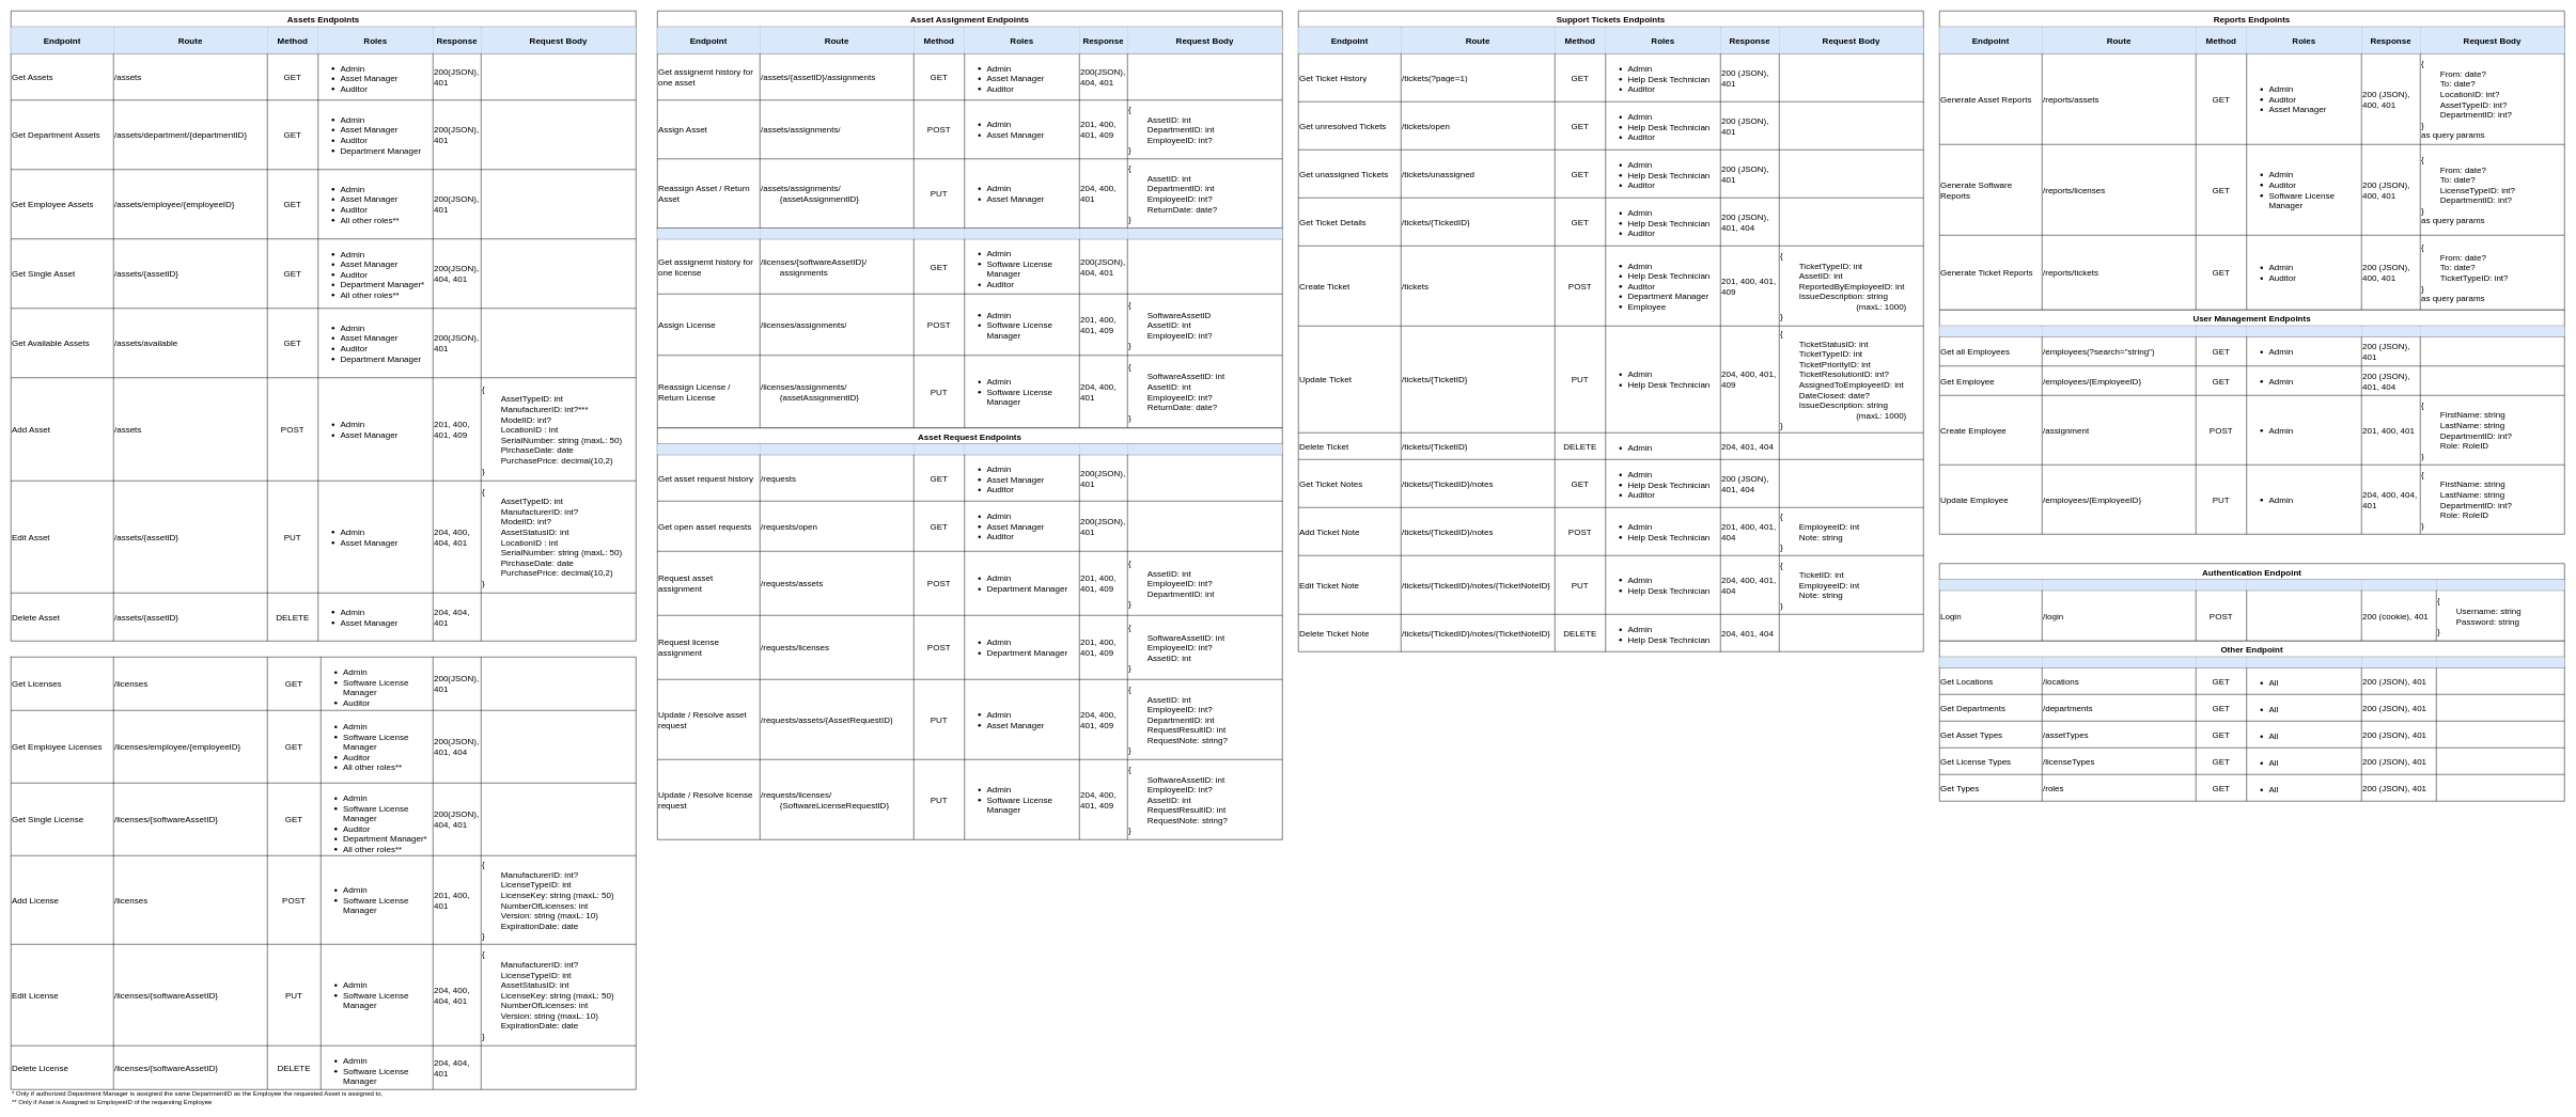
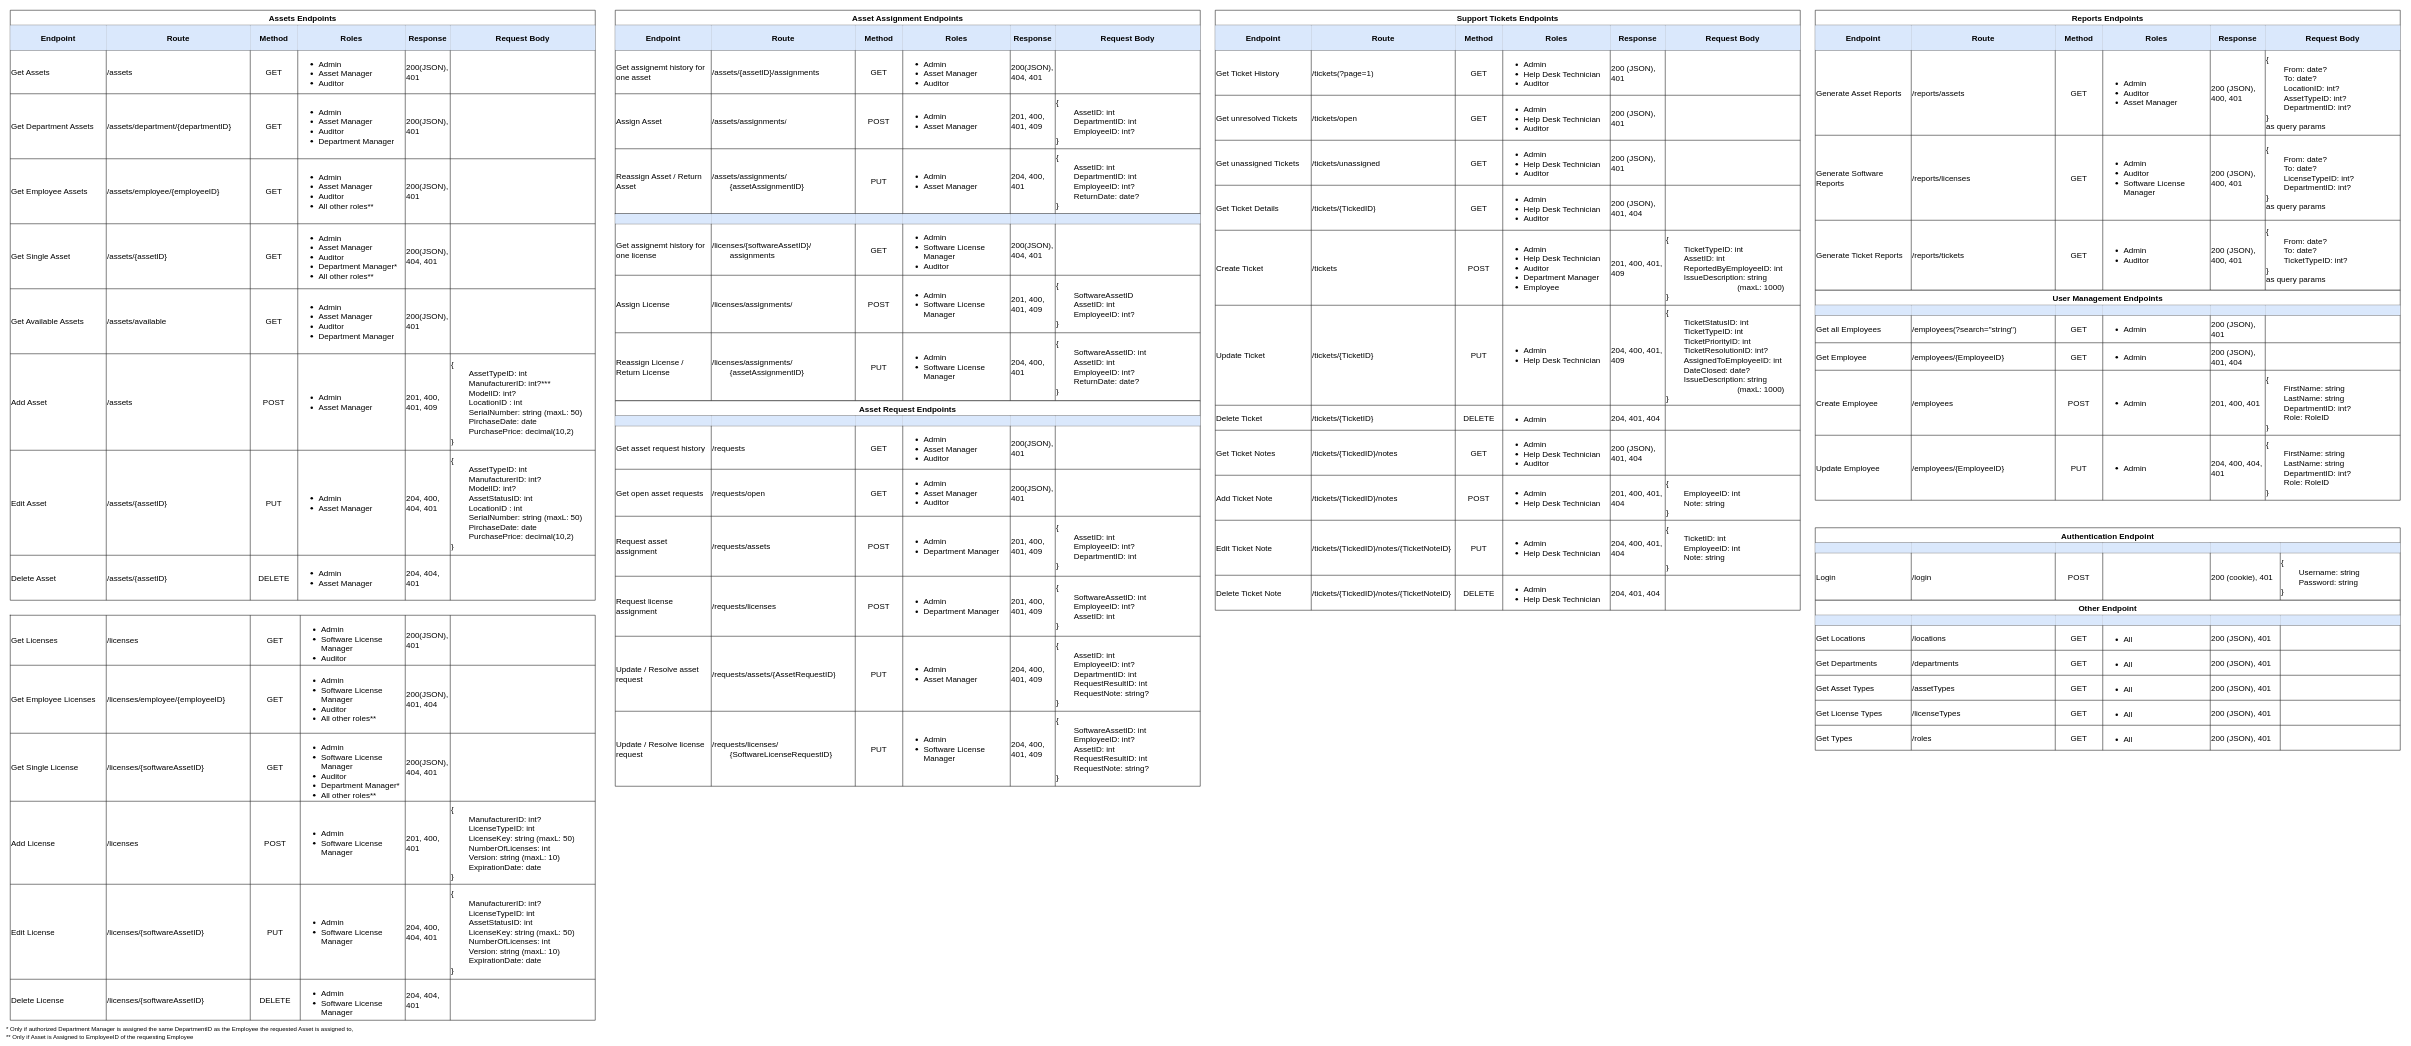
- <mxCell id="356" value="/assignment" style="shape=partialRectangle;html=1;whiteSpace=wrap;connectable=0;strokeColor=inherit;overflow=hidden;fillColor=none;top=0;left=0;bottom=0;right=0;pointerEvents=1;fontSize=16;align=left;" parent="354" vertex="1"><mxGeometry x="192" width="288" height="130" as="geometry"><mxRectangle width="288" height="130" as="alternateBounds" /></mxGeometry></mxCell>
+ <mxCell id="356" value="/employees" style="shape=partialRectangle;html=1;whiteSpace=wrap;connectable=0;strokeColor=inherit;overflow=hidden;fillColor=none;top=0;left=0;bottom=0;right=0;pointerEvents=1;fontSize=16;align=left;" parent="354" vertex="1"><mxGeometry x="192" width="288" height="130" as="geometry"><mxRectangle width="288" height="130" as="alternateBounds" /></mxGeometry></mxCell>
- <mxCell id="109" value="* Only if authorized Department Manager is assigned the same DepartmentID as the Employee the requested Asset is assigned to,&amp;nbsp;&lt;div&gt;** Only if Asset is Assigned to EmployeeID of the requesting Employee&lt;/div&gt;" style="text;html=1;align=left;verticalAlign=middle;whiteSpace=wrap;rounded=0;" parent="1" vertex="1"><mxGeometry y="2040" width="960" height="30" as="geometry" x="20" /></mxCell>
+ <mxCell id="109" value="* Only if authorized Department Manager is assigned the same DepartmentID as the Employee the requested Asset is assigned to,&amp;nbsp;&lt;div&gt;** Only if Asset is Assigned to EmployeeID of the requesting Employee&lt;/div&gt;" style="text;html=1;align=left;verticalAlign=middle;whiteSpace=wrap;rounded=0;" parent="1" vertex="1"><mxGeometry x="10" y="2050" width="960" height="30" as="geometry" /></mxCell>
